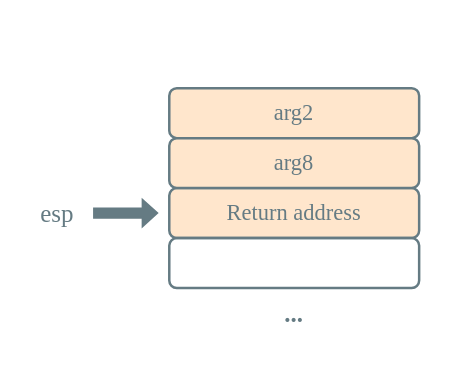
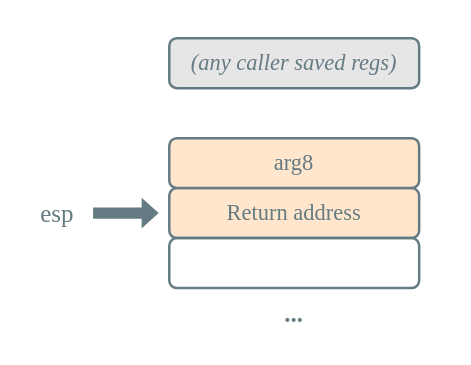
+ <mxCell id="3" value="&lt;i&gt;(any caller saved regs)&lt;/i&gt;" style="rounded=1;whiteSpace=wrap;html=1;fillColor=#E6E6E6;strokeColor=#657B83;strokeWidth=2;fontFamily=Ubuntu;fontSize=18;fontColor=#657B83;" parent="1" vertex="1"><mxGeometry x="135" y="30" width="200" height="40" as="geometry" /></mxCell>
- <mxCell id="4" value="arg2" style="rounded=1;whiteSpace=wrap;html=1;fillColor=#FFE6CC;strokeColor=#657B83;strokeWidth=2;fontFamily=Ubuntu;fontSize=18;fontColor=#657B83;" parent="1" vertex="1"><mxGeometry x="135" y="70" width="200" height="40" as="geometry" /></mxCell>
